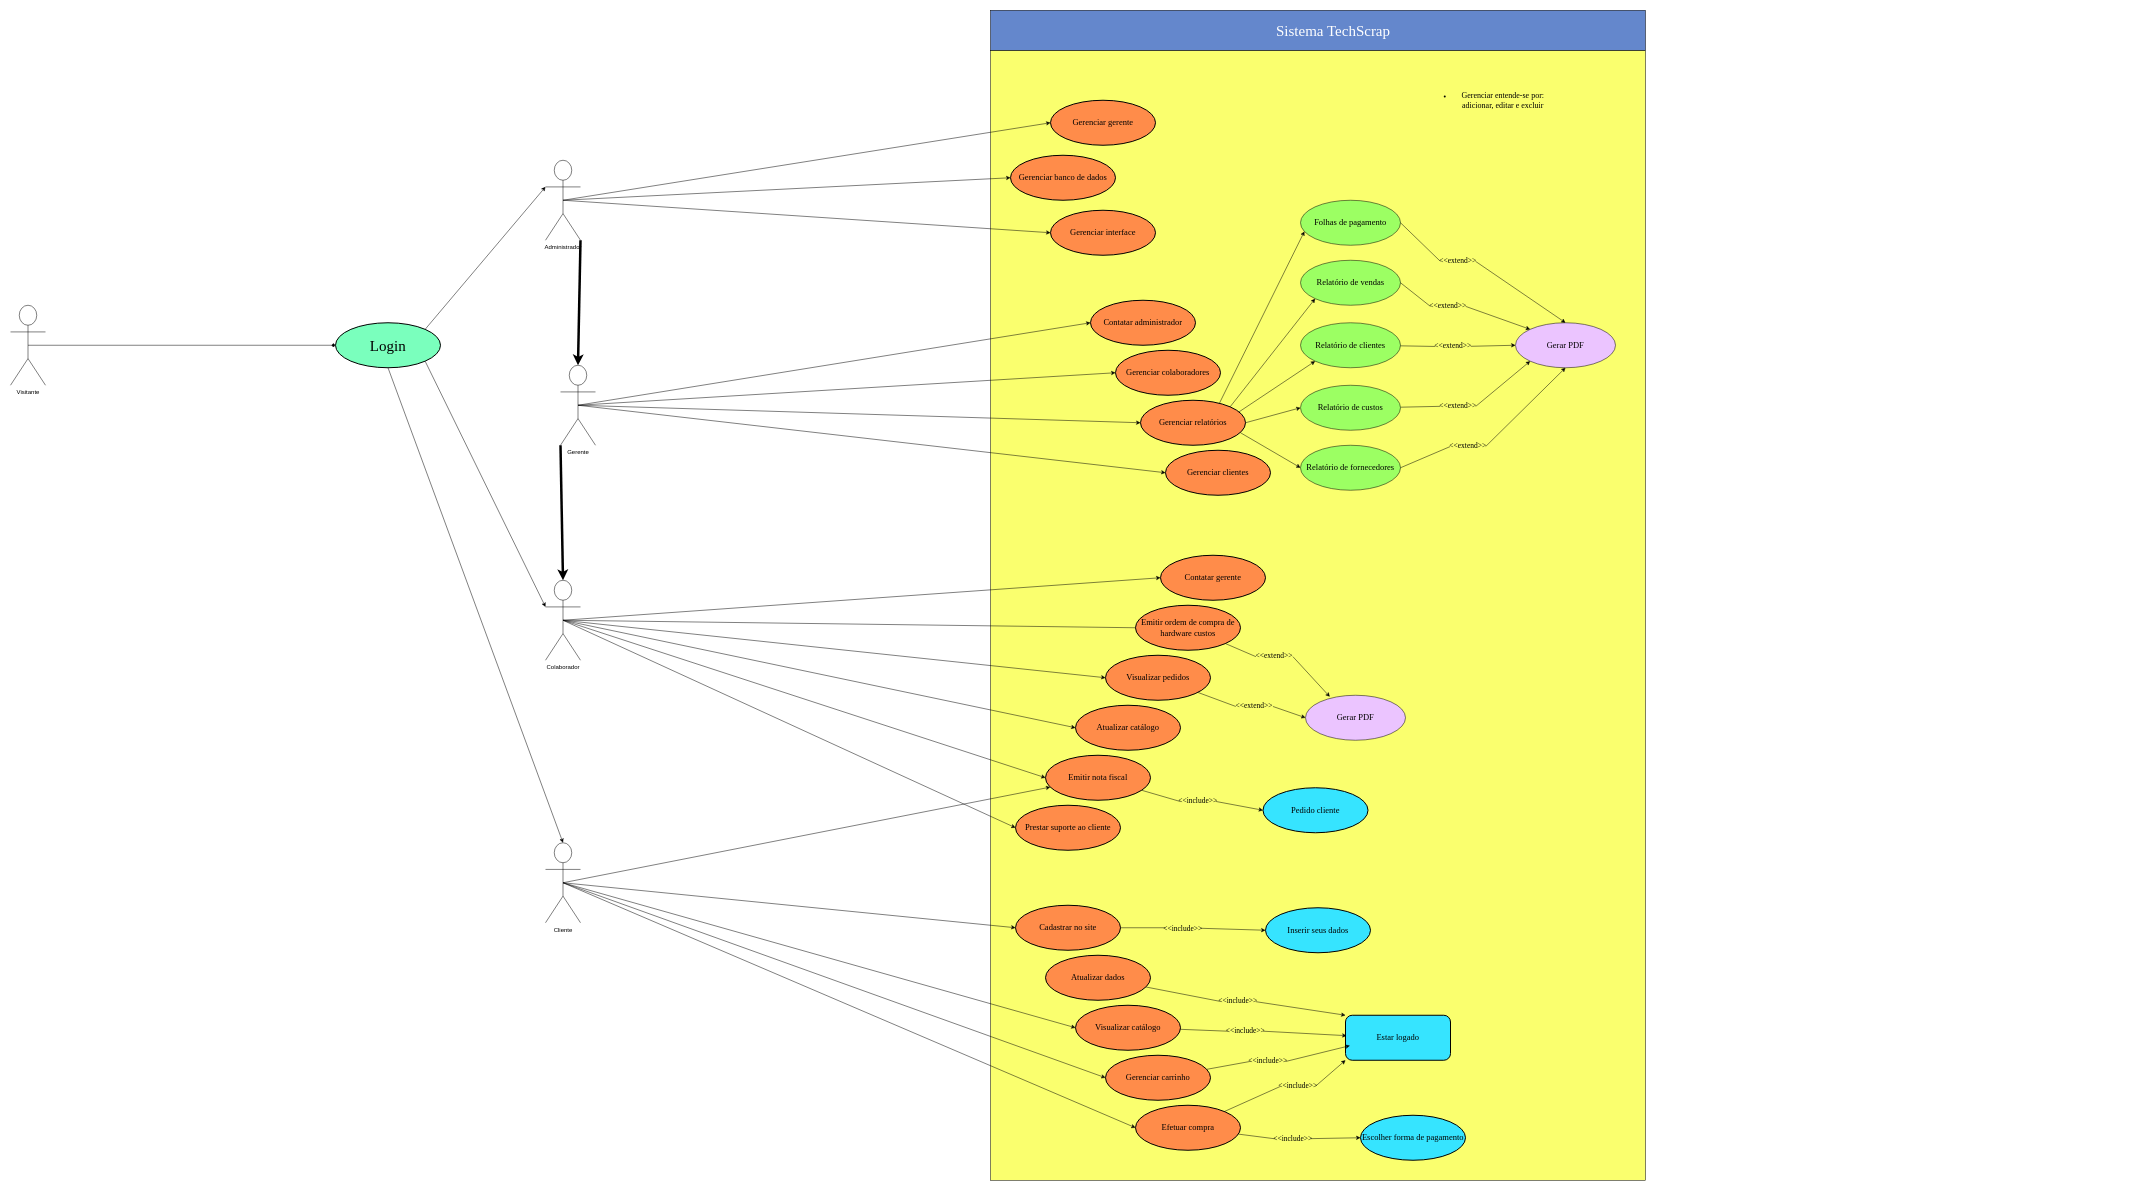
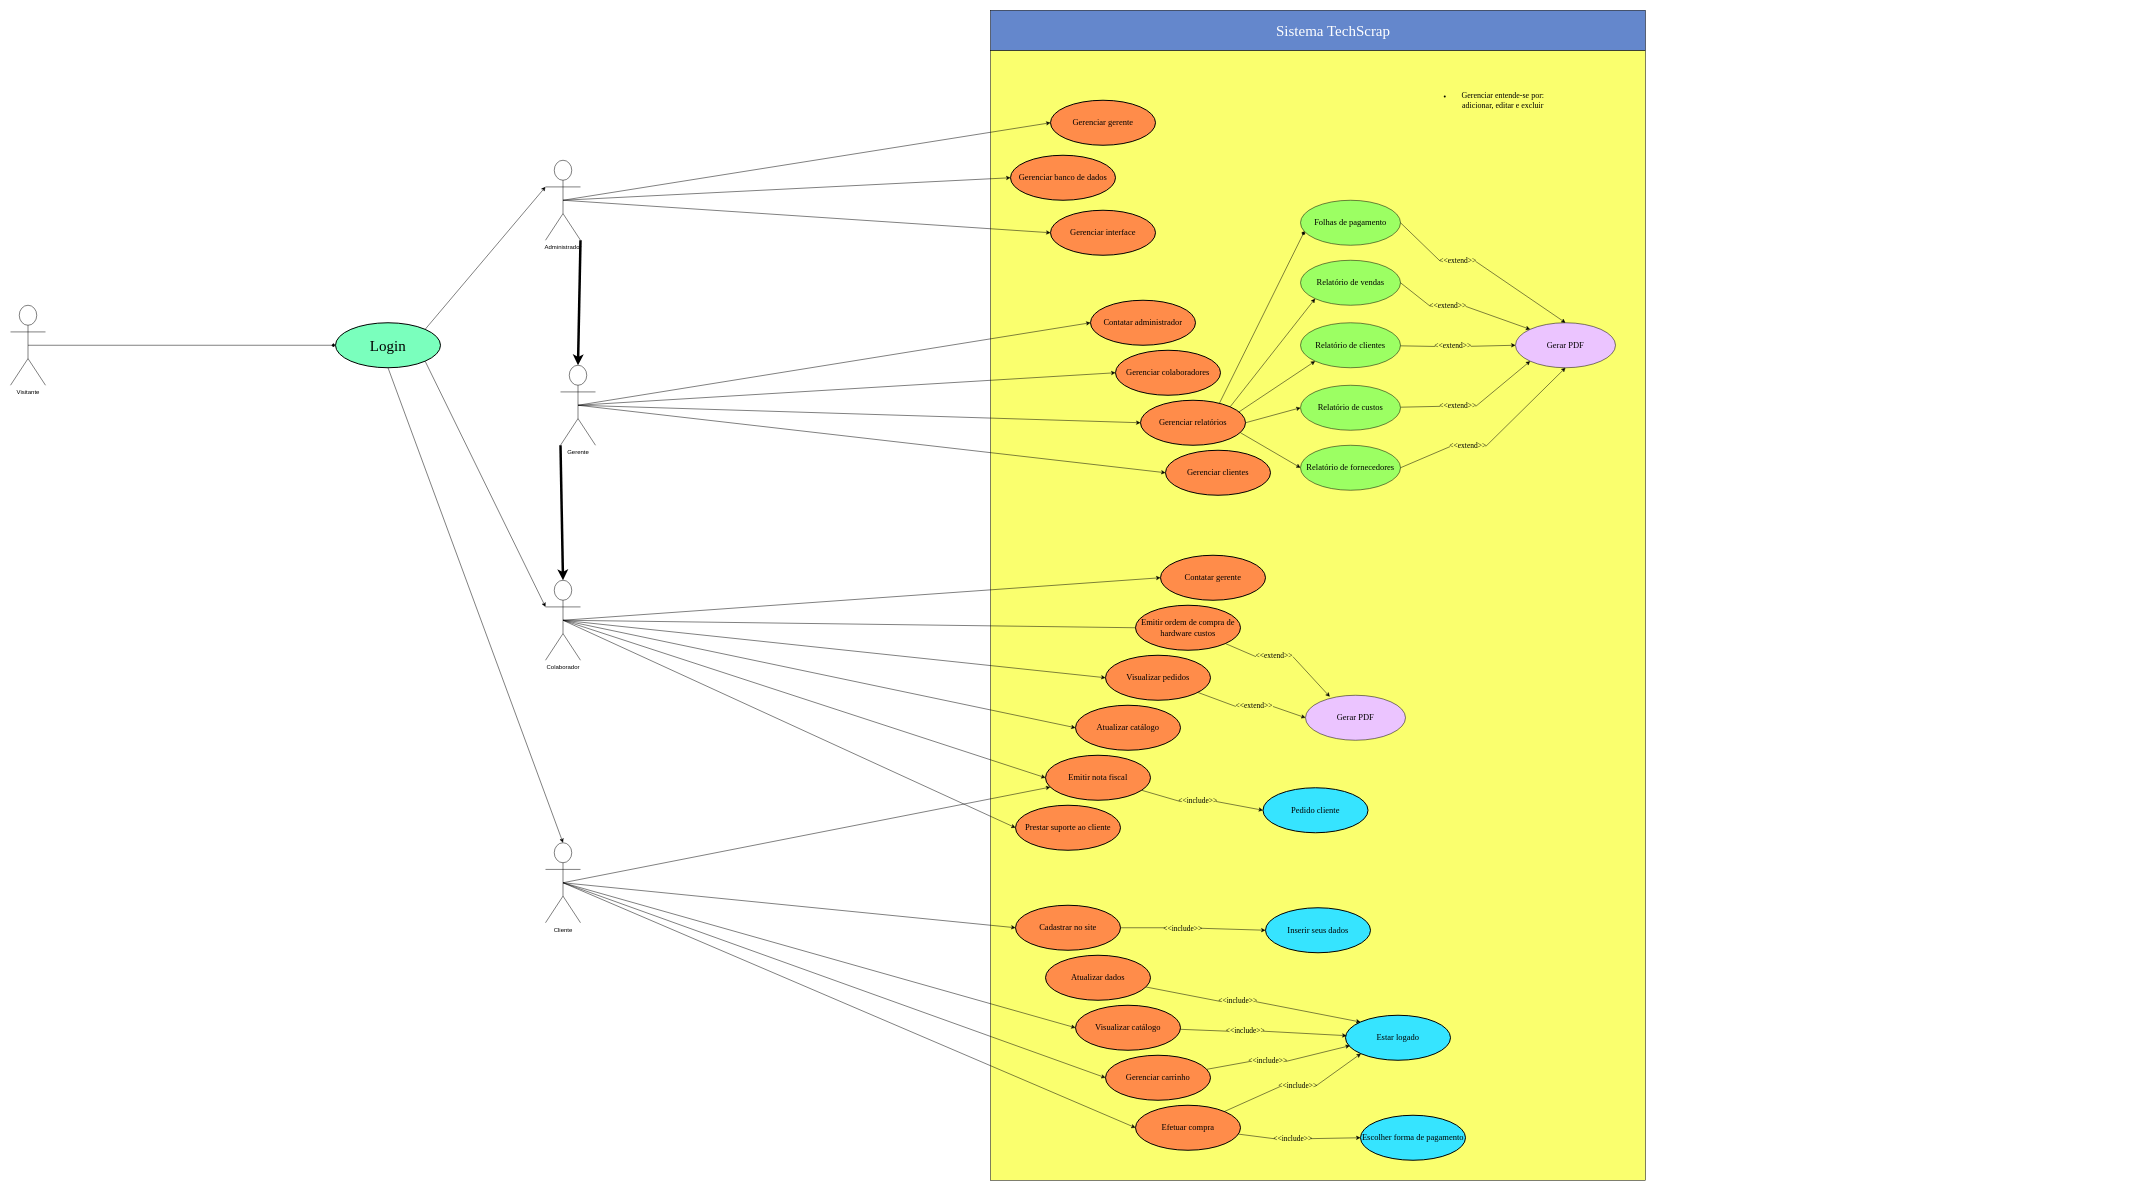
- <mxCell id="50" style="rounded=0;orthogonalLoop=1;jettySize=auto;html=1;entryX=0.039;entryY=0.693;entryDx=0;entryDy=0;exitX=0.751;exitY=0.07;exitDx=0;exitDy=0;exitPerimeter=0;entryPerimeter=0;" parent="1" source="43" target="45" edge="1"><mxGeometry x="2270" y="-550" as="geometry"><mxPoint x="2620" y="500" as="targetPoint" /></mxGeometry></mxCell>
+ <mxCell id="50" style="rounded=0;orthogonalLoop=1;jettySize=auto;html=1;entryX=0.039;entryY=0.693;entryDx=0;entryDy=0;exitX=0.751;exitY=0.07;exitDx=0;exitDy=0;exitPerimeter=0;entryPerimeter=0;endArrow=diamond;" parent="1" source="43" target="45" edge="1"><mxGeometry x="2270" y="-550" as="geometry"><mxPoint x="2620" y="500" as="targetPoint" /></mxGeometry></mxCell>
- <mxCell id="69" value="&lt;font style=&quot;font-size: 17px&quot; face=&quot;Comic Sans MS&quot;&gt;Estar logado&lt;br&gt;&lt;/font&gt;" style="whiteSpace=wrap;html=1;strokeWidth=2;fillColor=#36e4ff;rounded=1;" parent="1" vertex="1"><mxGeometry x="2690" y="2029.999" width="210" height="90" as="geometry" /></mxCell>
+ <mxCell id="69" value="&lt;font style=&quot;font-size: 17px&quot; face=&quot;Comic Sans MS&quot;&gt;Estar logado&lt;br&gt;&lt;/font&gt;" style="ellipse;whiteSpace=wrap;html=1;strokeWidth=2;fillColor=#36e4ff;" parent="1" vertex="1"><mxGeometry x="2690" y="2029.999" width="210" height="90" as="geometry" /></mxCell>
